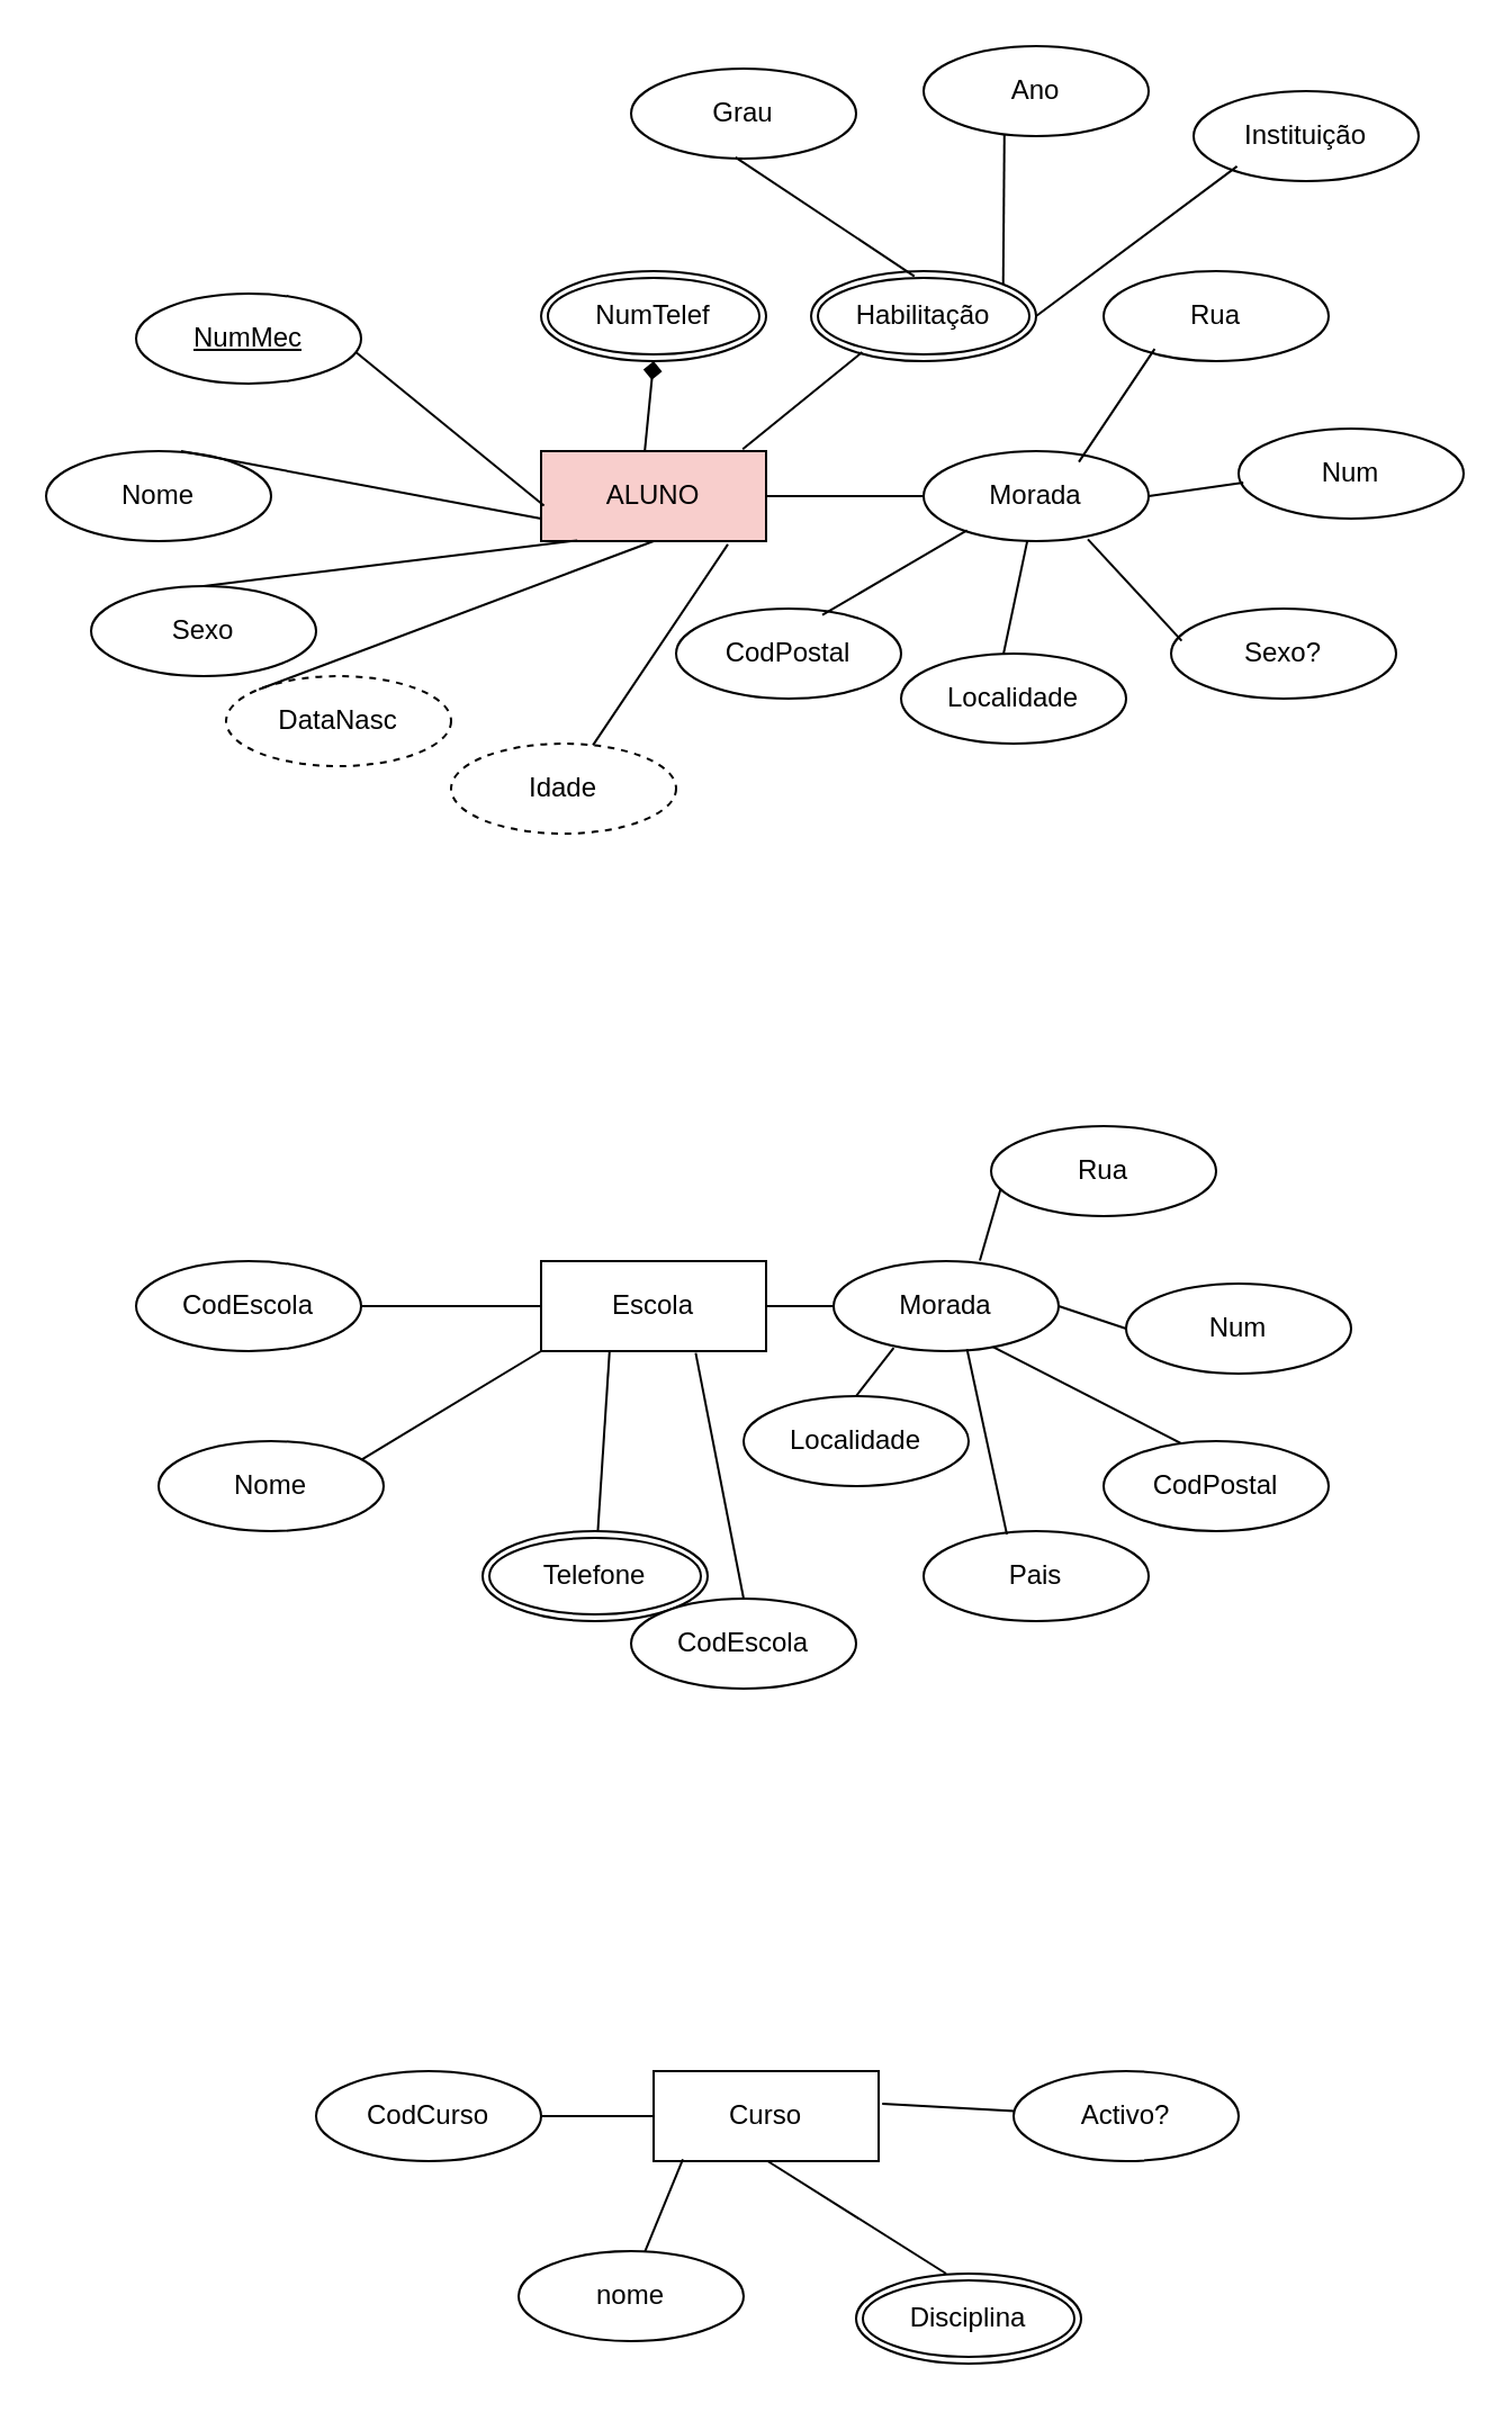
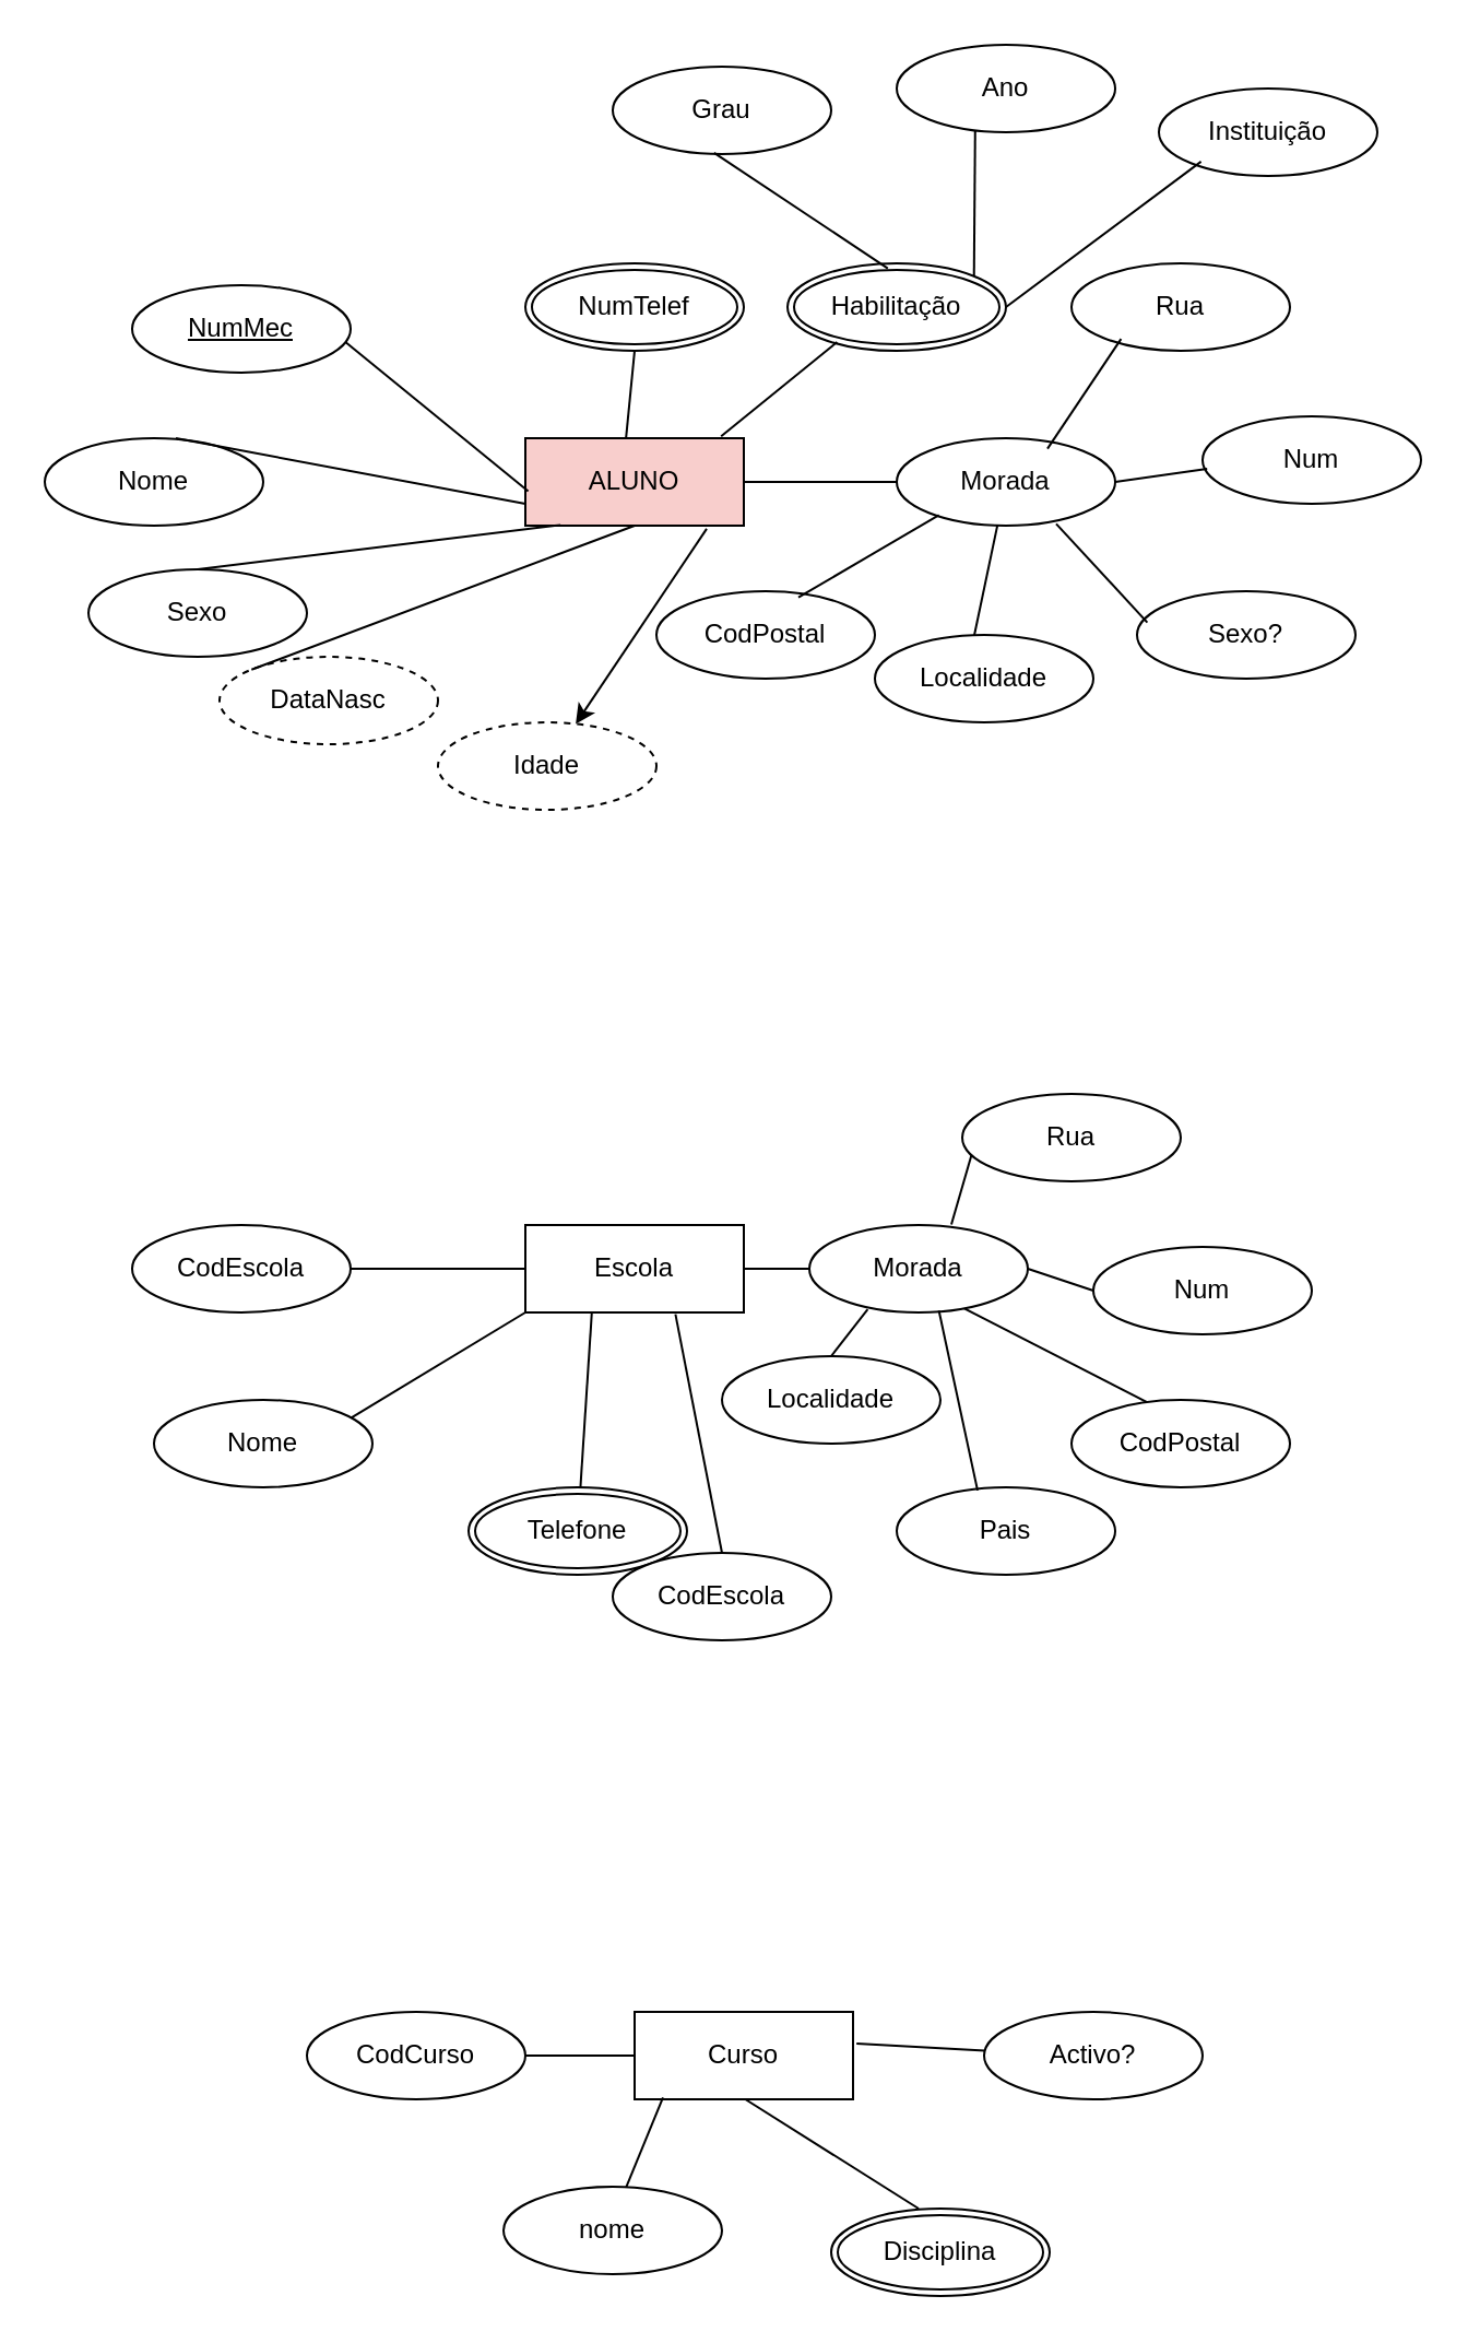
- <mxCell id="14" value="" style="endArrow=diamond;html=1;rounded=0;exitX=0.461;exitY=-0.007;exitDx=0;exitDy=0;exitPerimeter=0;entryX=0.5;entryY=1;entryDx=0;entryDy=0;" edge="1" parent="1" source="2" target="13"><mxGeometry relative="1" as="geometry"><mxPoint x="270" y="240" as="sourcePoint" /><mxPoint x="430" y="240" as="targetPoint" /></mxGeometry></mxCell>
+ <mxCell id="14" value="" style="endArrow=none;html=1;rounded=0;exitX=0.461;exitY=-0.007;exitDx=0;exitDy=0;exitPerimeter=0;entryX=0.5;entryY=1;entryDx=0;entryDy=0;" edge="1" parent="1" source="2" target="13"><mxGeometry relative="1" as="geometry"><mxPoint x="270" y="240" as="sourcePoint" /><mxPoint x="430" y="240" as="targetPoint" /></mxGeometry></mxCell>
- <mxCell id="12" value="" style="endArrow=none;html=1;rounded=0;exitX=0.83;exitY=1.036;exitDx=0;exitDy=0;exitPerimeter=0;" edge="1" parent="1" source="2" target="11"><mxGeometry relative="1" as="geometry"><mxPoint x="270" y="350" as="sourcePoint" /><mxPoint x="430" y="350" as="targetPoint" /></mxGeometry></mxCell>
+ <mxCell id="12" value="" style="endArrow=classic;html=1;rounded=0;exitX=0.83;exitY=1.036;exitDx=0;exitDy=0;exitPerimeter=0;" edge="1" parent="1" source="2" target="11"><mxGeometry relative="1" as="geometry"><mxPoint x="270" y="350" as="sourcePoint" /><mxPoint x="430" y="350" as="targetPoint" /></mxGeometry></mxCell>
